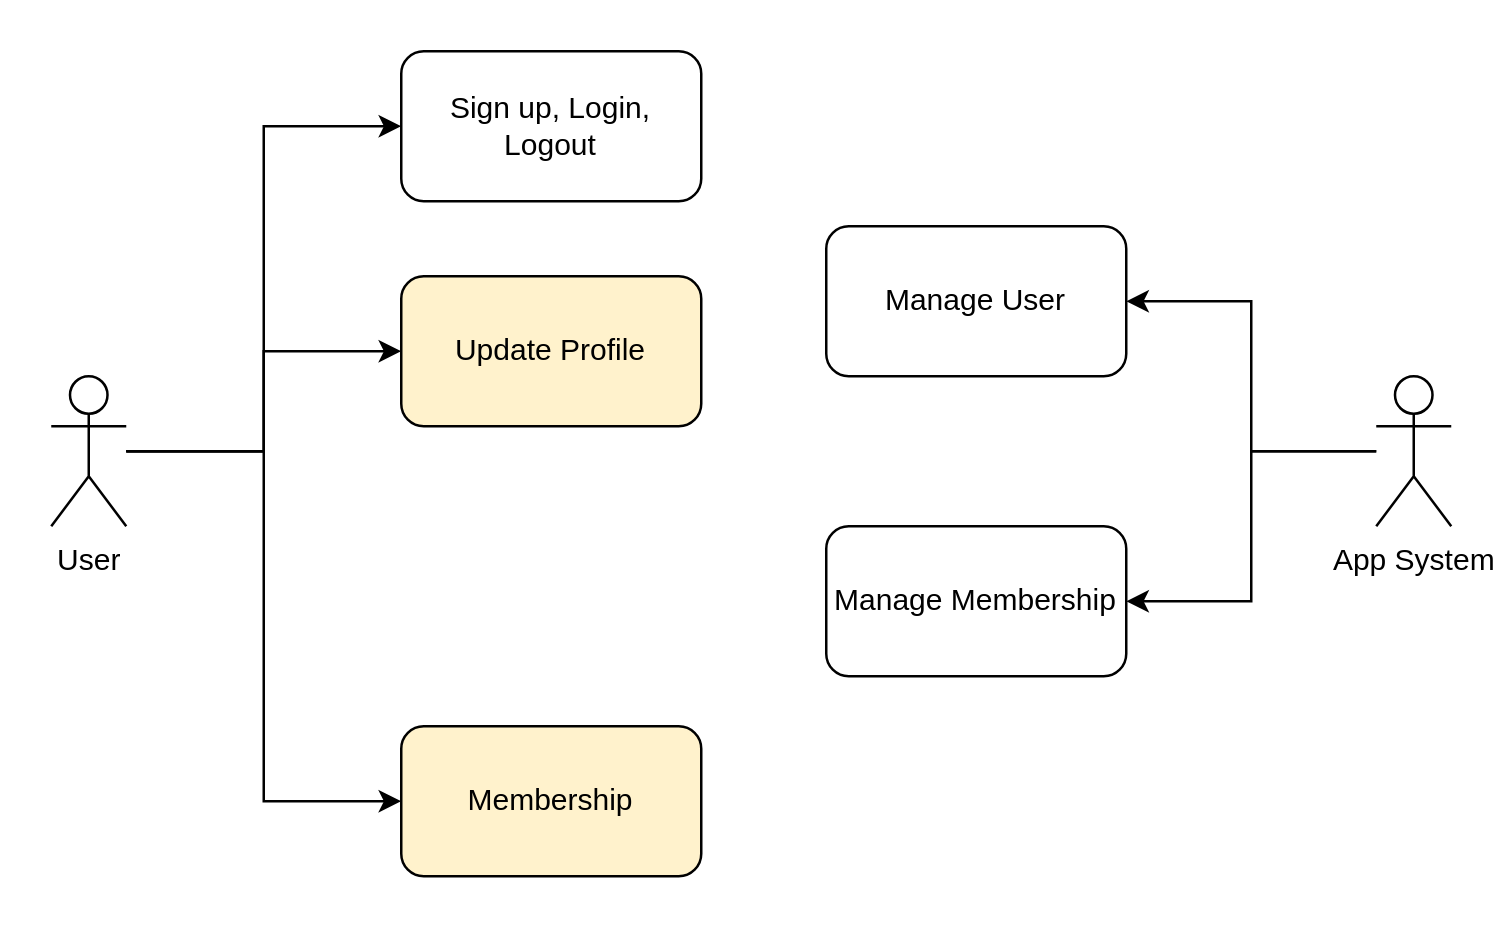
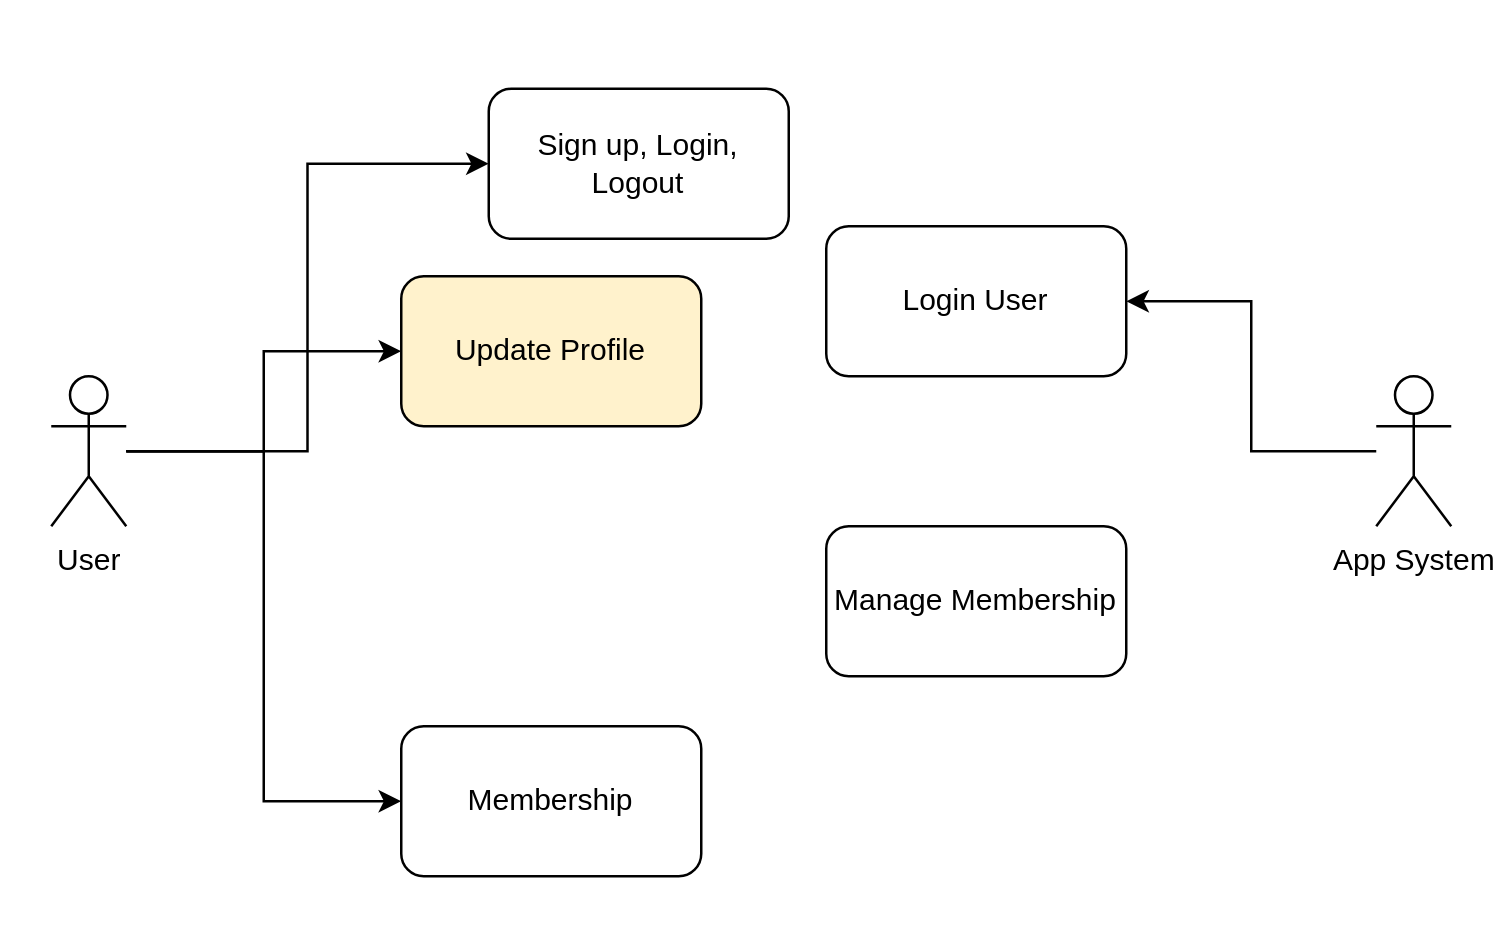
- <mxCell id="8" value="Sign up, Login, Logout" style="rounded=1;whiteSpace=wrap;html=1;" vertex="1" parent="1"><mxGeometry x="160" y="20" width="120" height="60" as="geometry" /></mxCell>
+ <mxCell id="8" value="Sign up, Login, Logout" style="rounded=1;whiteSpace=wrap;html=1;" vertex="1" parent="1"><mxGeometry x="195" y="35" width="120" height="60" as="geometry" /></mxCell>
- <mxCell id="12" value="Manage User" style="rounded=1;whiteSpace=wrap;html=1;" vertex="1" parent="1"><mxGeometry x="330" y="90" width="120" height="60" as="geometry" /></mxCell>
+ <mxCell id="12" value="Login User" style="rounded=1;whiteSpace=wrap;html=1;" vertex="1" parent="1"><mxGeometry x="330" y="90" width="120" height="60" as="geometry" /></mxCell>
- <mxCell id="10" style="edgeStyle=orthogonalEdgeStyle;rounded=0;orthogonalLoop=1;jettySize=auto;html=1;entryX=1;entryY=0.5;entryDx=0;entryDy=0;" edge="1" parent="1" source="11" target="13"><mxGeometry relative="1" as="geometry" /></mxCell>
- <mxCell id="6" value="Membership" style="rounded=1;whiteSpace=wrap;html=1;fillColor=#fff2cc;" vertex="1" parent="1"><mxGeometry x="160" y="290" width="120" height="60" as="geometry" /></mxCell>
+ <mxCell id="6" value="Membership" style="rounded=1;whiteSpace=wrap;html=1;" vertex="1" parent="1"><mxGeometry x="160" y="290" width="120" height="60" as="geometry" /></mxCell>
